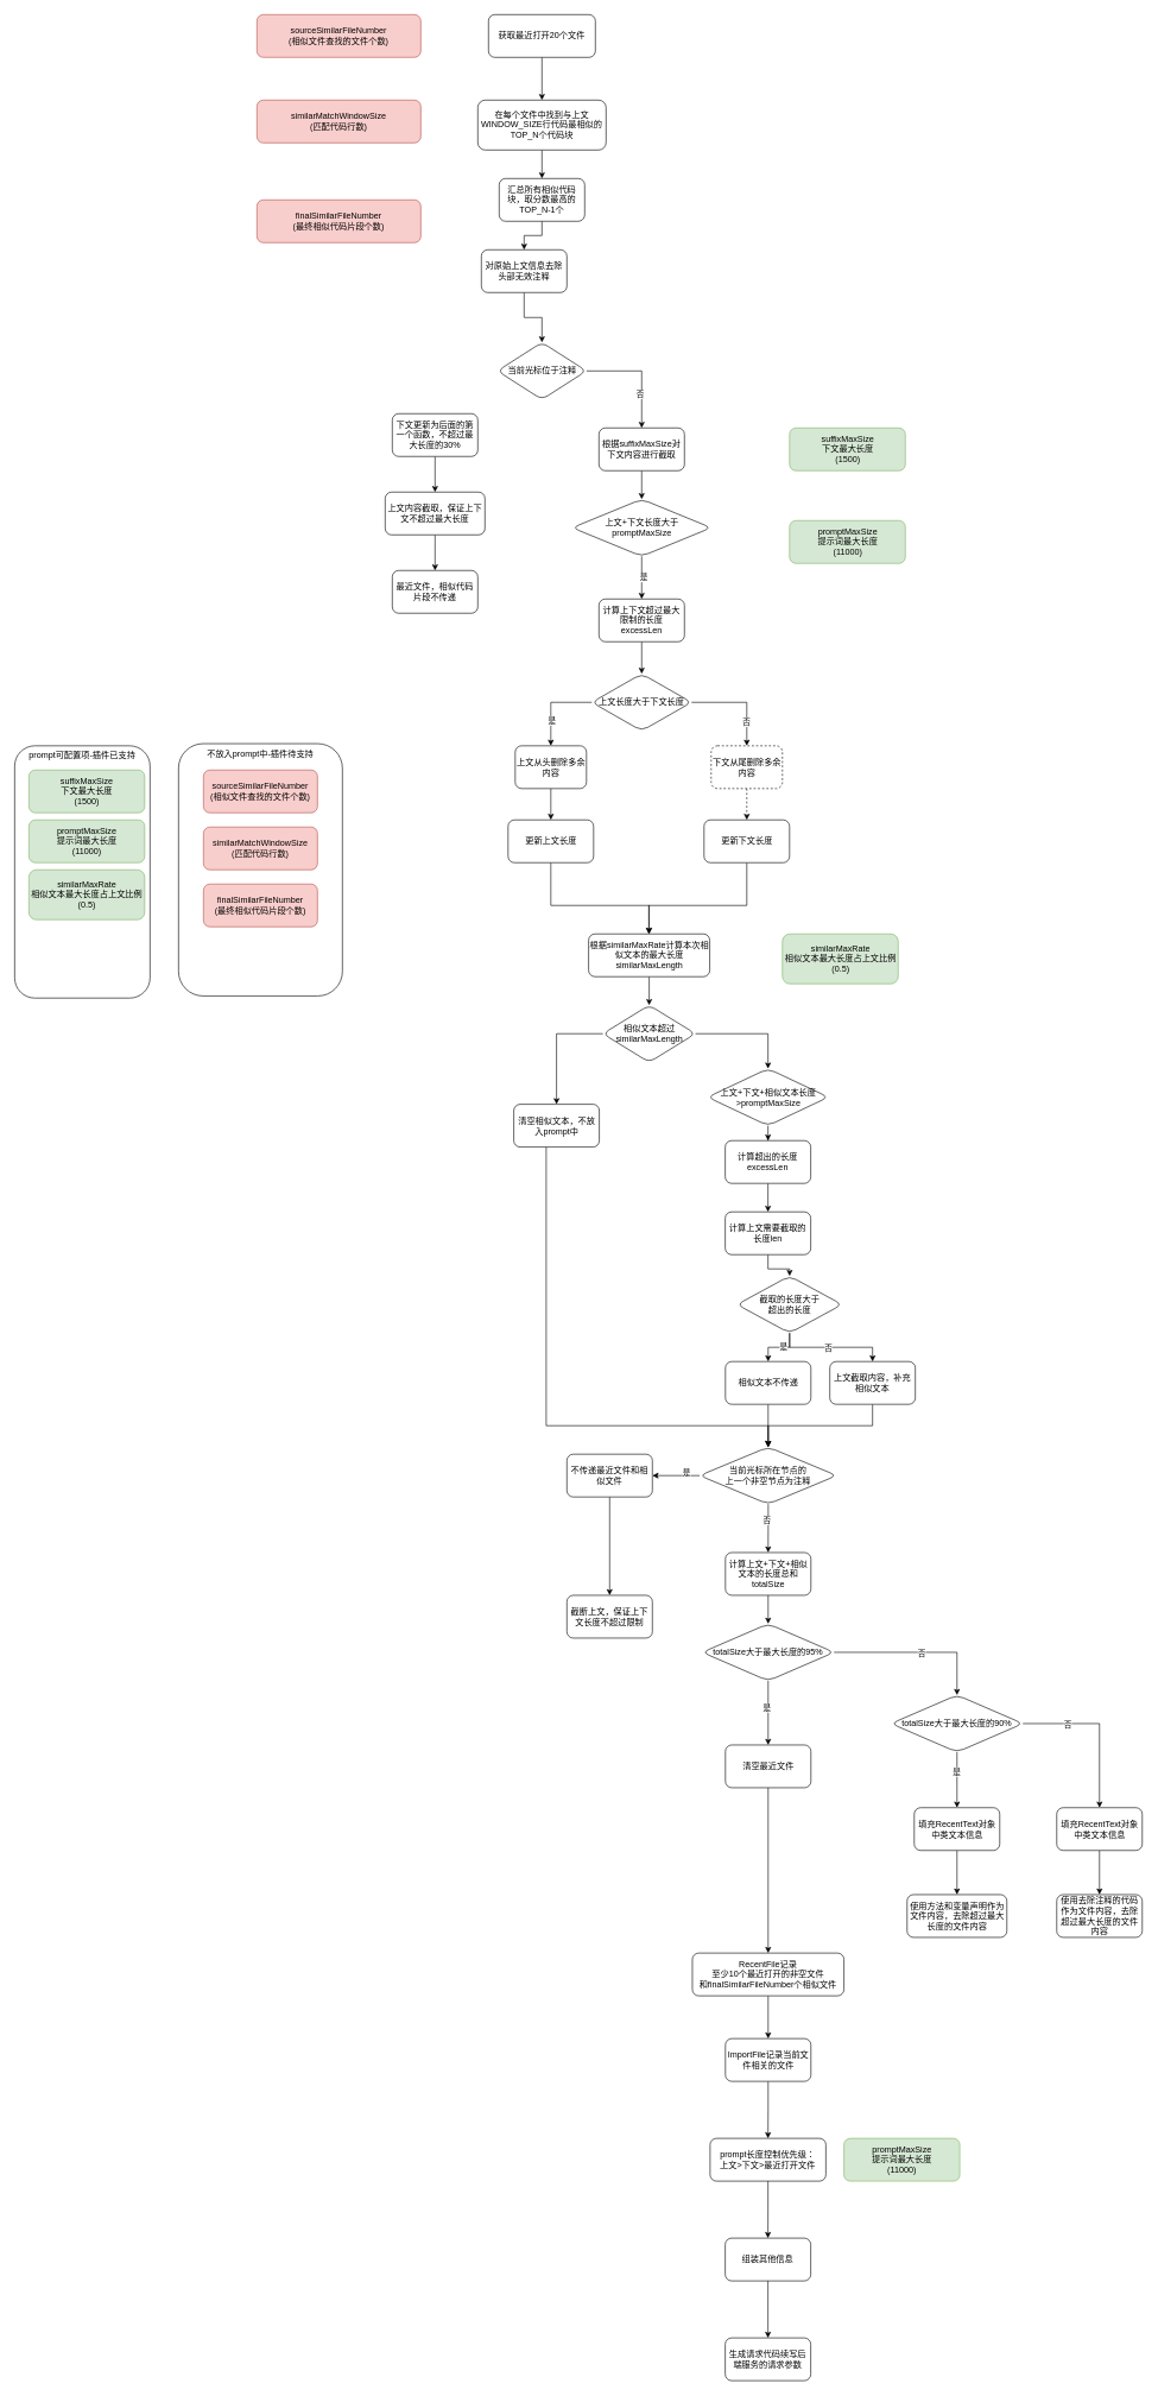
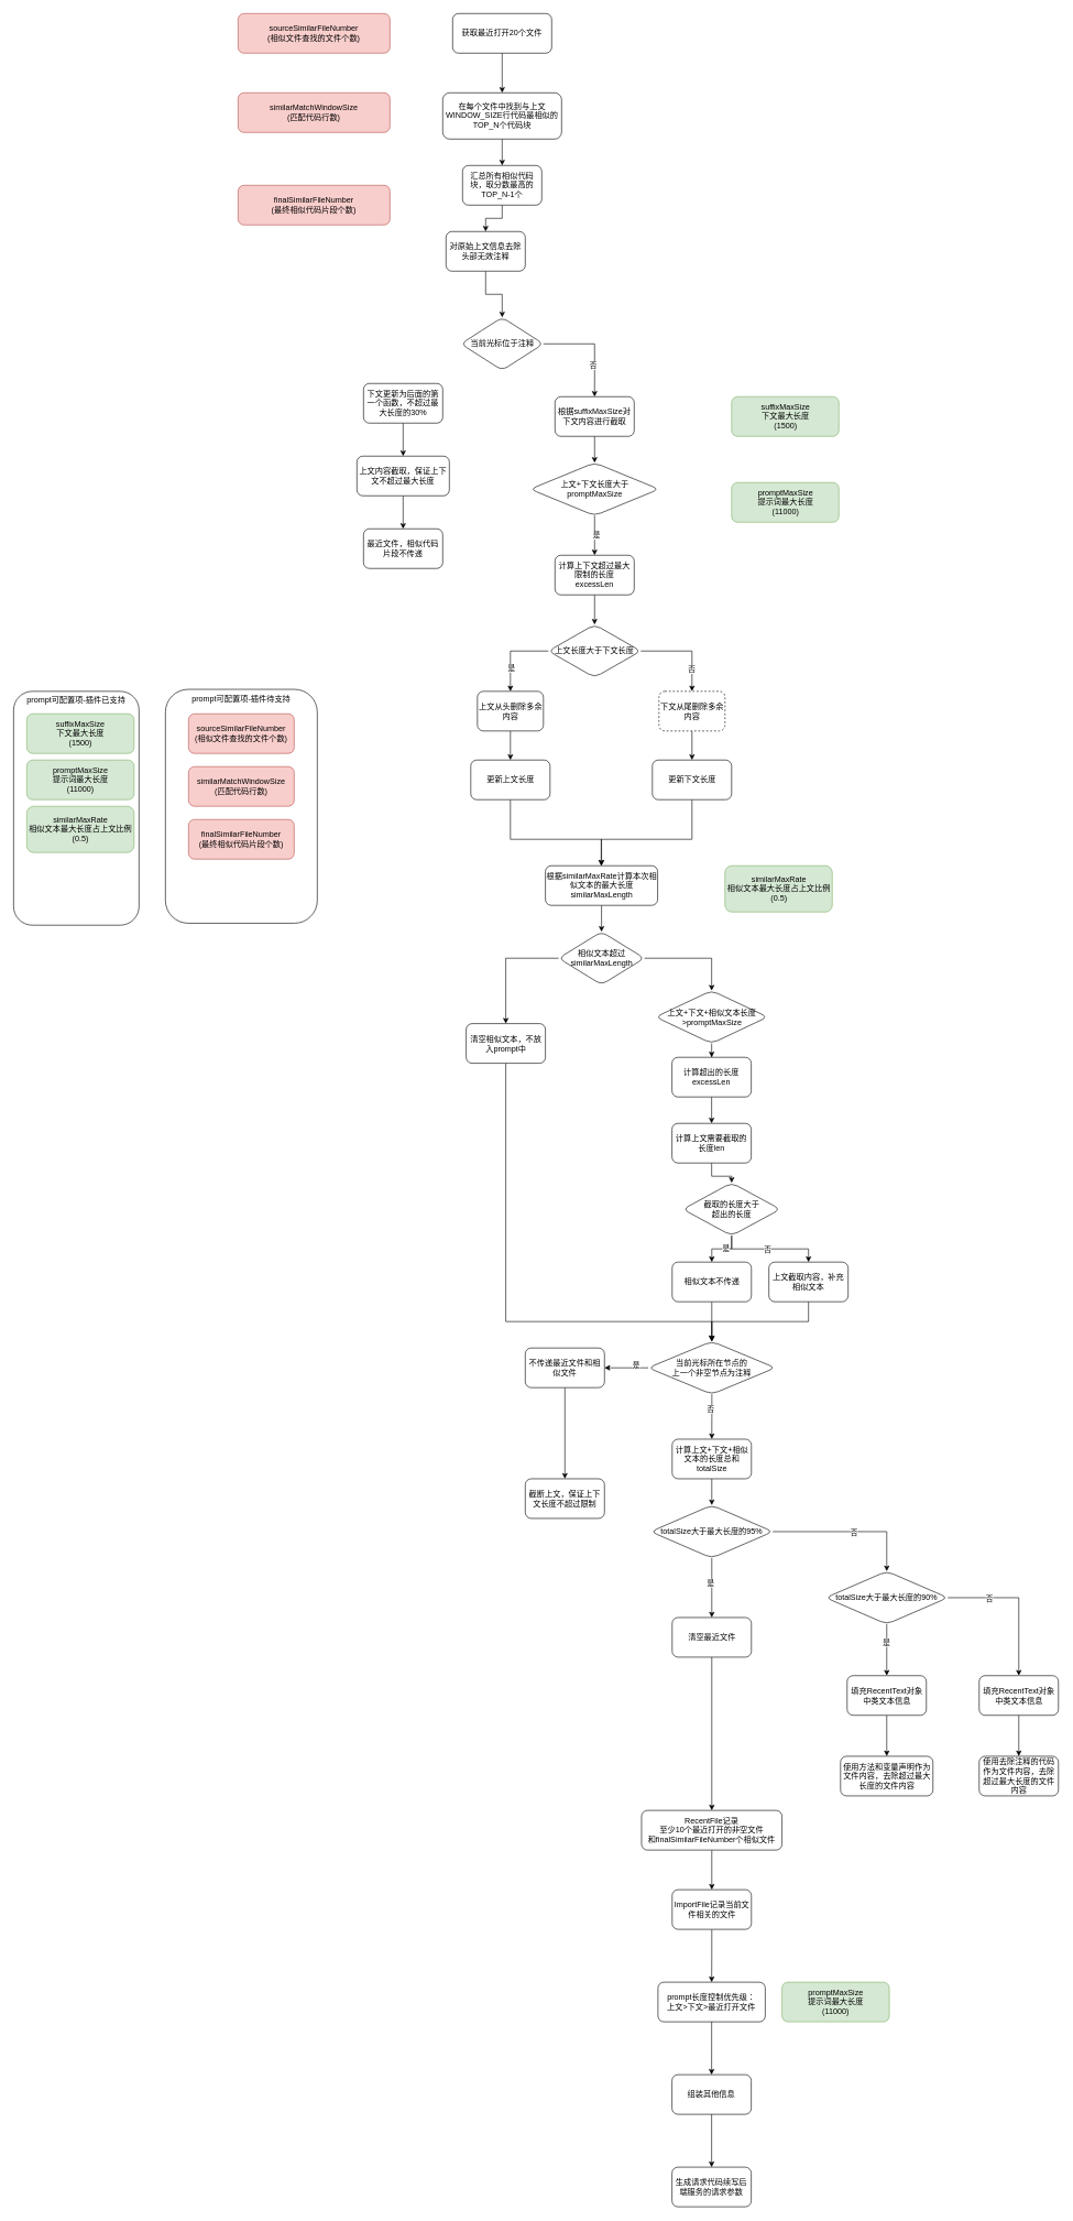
- <mxCell id="2" value="不放入prompt中-插件待支持" style="rounded=1;whiteSpace=wrap;html=1;verticalAlign=top;" vertex="1" parent="1"><mxGeometry x="250" y="1043" width="230" height="354.01" as="geometry" /></mxCell>
+ <mxCell id="2" value="prompt可配置项-插件待支持" style="rounded=1;whiteSpace=wrap;html=1;verticalAlign=top;" vertex="1" parent="1"><mxGeometry x="250" y="1043" width="230" height="354.01" as="geometry" /></mxCell>
- <mxCell id="33" style="edgeStyle=orthogonalEdgeStyle;rounded=0;orthogonalLoop=1;jettySize=auto;html=1;entryX=0.5;entryY=0;entryDx=0;entryDy=0;dashed=1;" parent="1" source="34" target="38" edge="1"><mxGeometry relative="1" as="geometry" /></mxCell>
+ <mxCell id="33" style="edgeStyle=orthogonalEdgeStyle;rounded=0;orthogonalLoop=1;jettySize=auto;html=1;entryX=0.5;entryY=0;entryDx=0;entryDy=0;" parent="1" source="34" target="38" edge="1"><mxGeometry relative="1" as="geometry" /></mxCell>
- <mxCell id="45" value="清空相似文本，不放入prompt中" style="whiteSpace=wrap;html=1;rounded=1;" parent="1" vertex="1"><mxGeometry x="720.5" y="1549" width="120" height="60" as="geometry" /></mxCell>
+ <mxCell id="45" value="清空相似文本，不放入prompt中" style="whiteSpace=wrap;html=1;rounded=1;" parent="1" vertex="1"><mxGeometry x="705.5" y="1549" width="120" height="60" as="geometry" /></mxCell>
